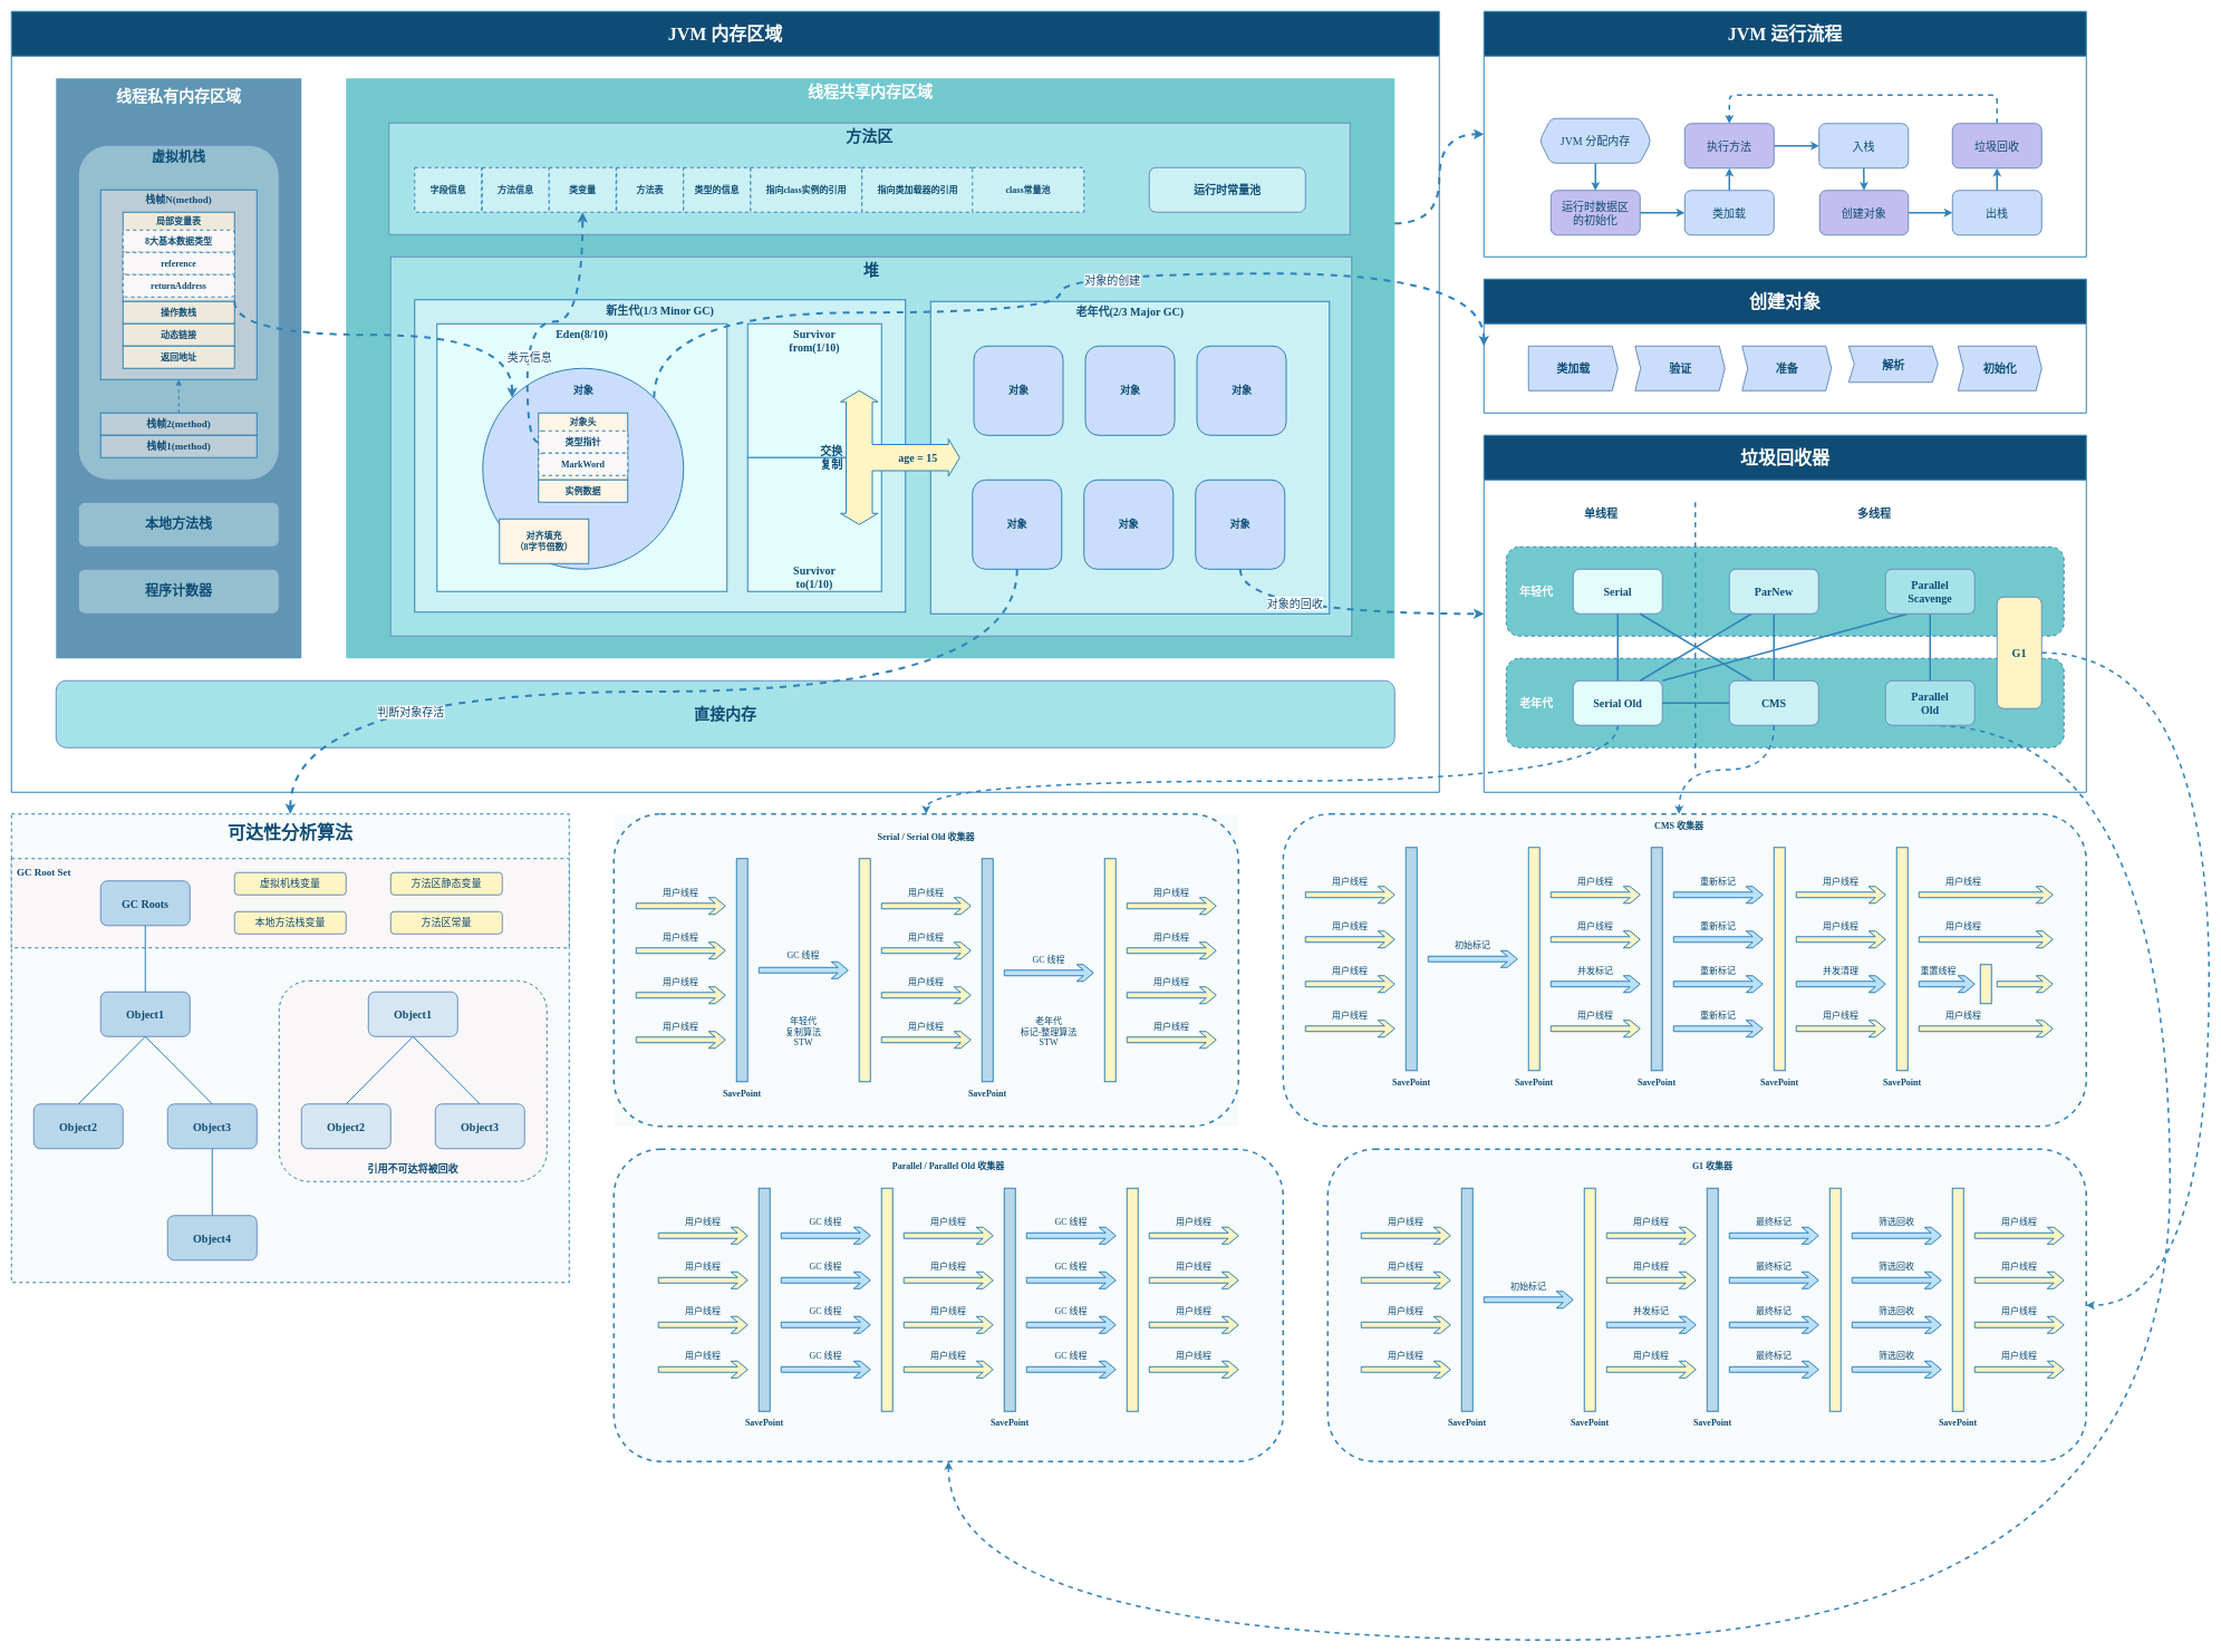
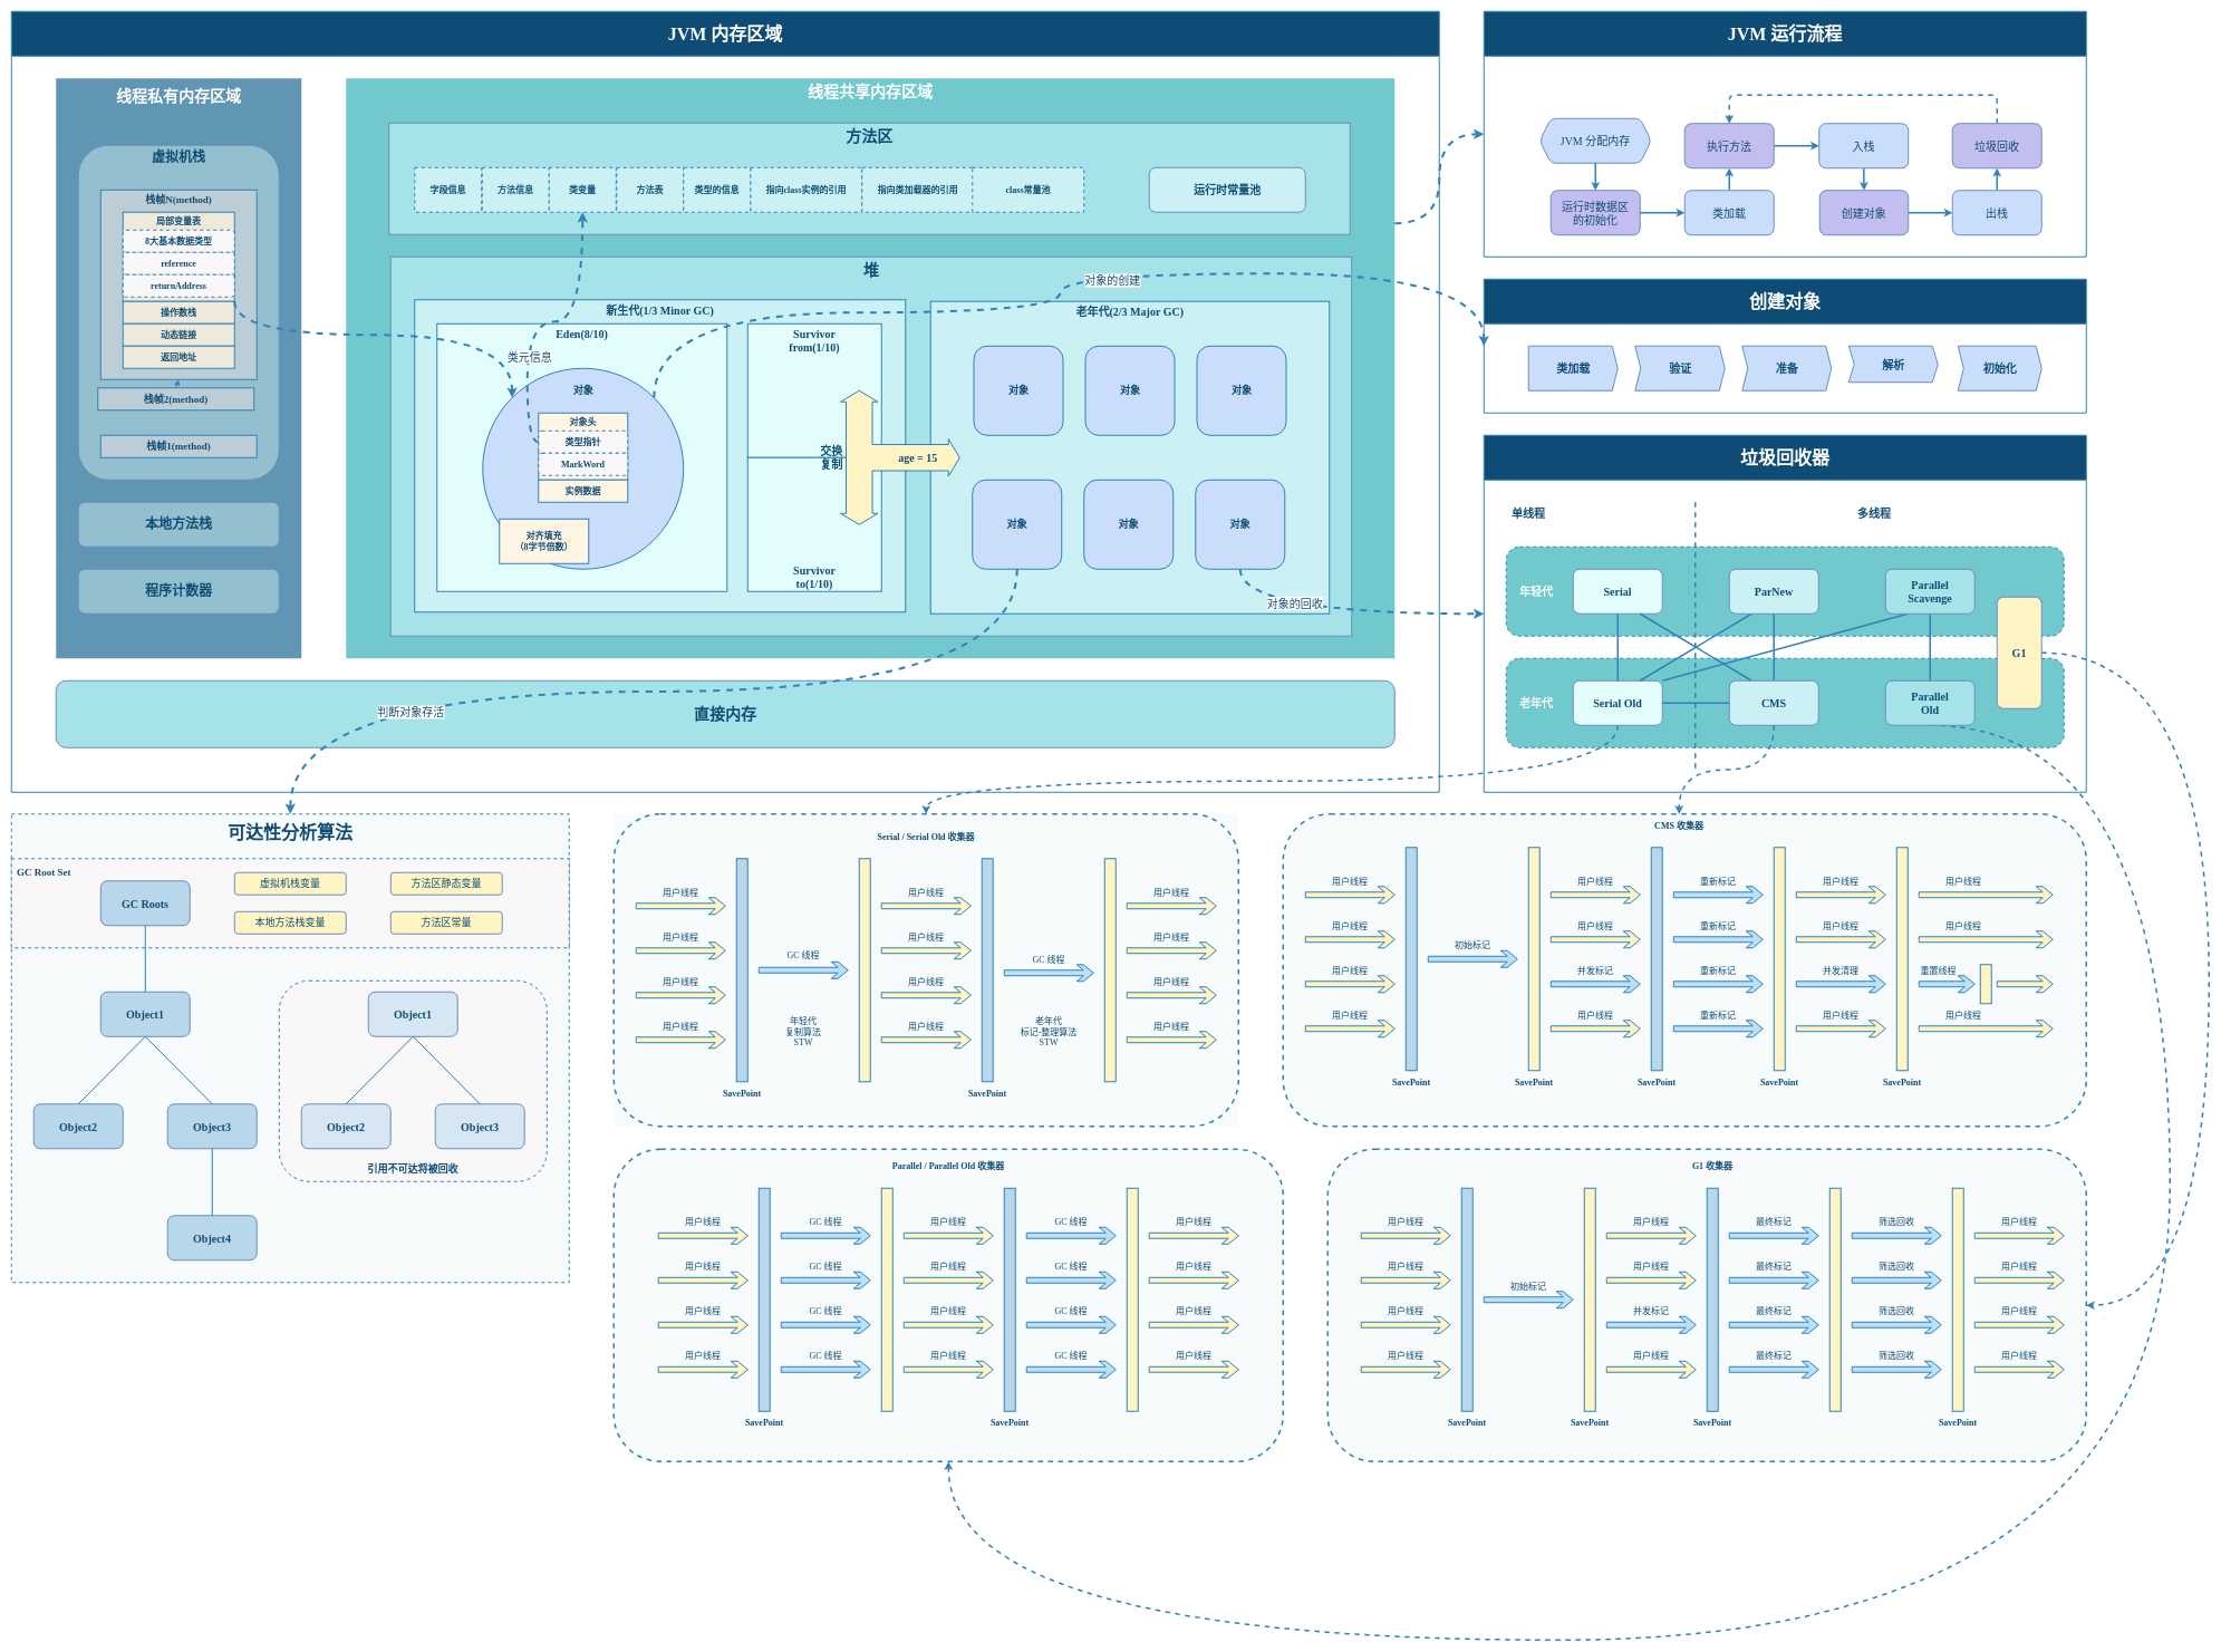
- <mxCell id="17" value="&lt;div style=&quot;border-color: var(--border-color); font-size: 18px;&quot;&gt;&lt;div style=&quot;border-color: var(--border-color);&quot;&gt;栈帧2(method)&lt;br&gt;&lt;/div&gt;&lt;/div&gt;" style="rounded=0;whiteSpace=wrap;html=1;fillColor=#BDCDD6;strokeColor=#3282B8;container=0;shadow=0;fontSize=16;verticalAlign=middle;align=center;fontColor=#0F4C75;fontFamily=Comic Sans MS;strokeWidth=2;fontStyle=1" parent="7" vertex="1"><mxGeometry x="160" y="720" width="280" height="40" as="geometry" /></mxCell>
+ <mxCell id="17" value="&lt;div style=&quot;border-color: var(--border-color); font-size: 18px;&quot;&gt;&lt;div style=&quot;border-color: var(--border-color);&quot;&gt;栈帧2(method)&lt;br&gt;&lt;/div&gt;&lt;/div&gt;" style="rounded=0;whiteSpace=wrap;html=1;fillColor=#BDCDD6;strokeColor=#3282B8;container=0;shadow=0;fontSize=16;verticalAlign=middle;align=center;fontColor=#0F4C75;fontFamily=Comic Sans MS;strokeWidth=2;fontStyle=1" parent="7" vertex="1"><mxGeometry x="155" y="675" width="280" height="40" as="geometry" /></mxCell>
- <mxCell id="87" value="&lt;div style=&quot;border-color: var(--border-color); font-size: 20px;&quot;&gt;&lt;div style=&quot;border-color: var(--border-color); font-size: 20px;&quot;&gt;单线程&lt;/div&gt;&lt;/div&gt;" style="rounded=1;whiteSpace=wrap;html=1;fillColor=none;strokeColor=none;container=0;shadow=0;fontSize=20;verticalAlign=middle;fontFamily=Comic Sans MS;strokeWidth=2;fontStyle=1;fontColor=#0F4C75;" parent="79" vertex="1"><mxGeometry x="170" y="120" width="80" height="40" as="geometry" /></mxCell>
+ <mxCell id="87" value="&lt;div style=&quot;border-color: var(--border-color); font-size: 20px;&quot;&gt;&lt;div style=&quot;border-color: var(--border-color); font-size: 20px;&quot;&gt;单线程&lt;/div&gt;&lt;/div&gt;" style="rounded=1;whiteSpace=wrap;html=1;fillColor=none;strokeColor=none;container=0;shadow=0;fontSize=20;verticalAlign=middle;fontFamily=Comic Sans MS;strokeWidth=2;fontStyle=1;fontColor=#0F4C75;" parent="79" vertex="1"><mxGeometry x="40" y="120" width="80" height="40" as="geometry" /></mxCell>
